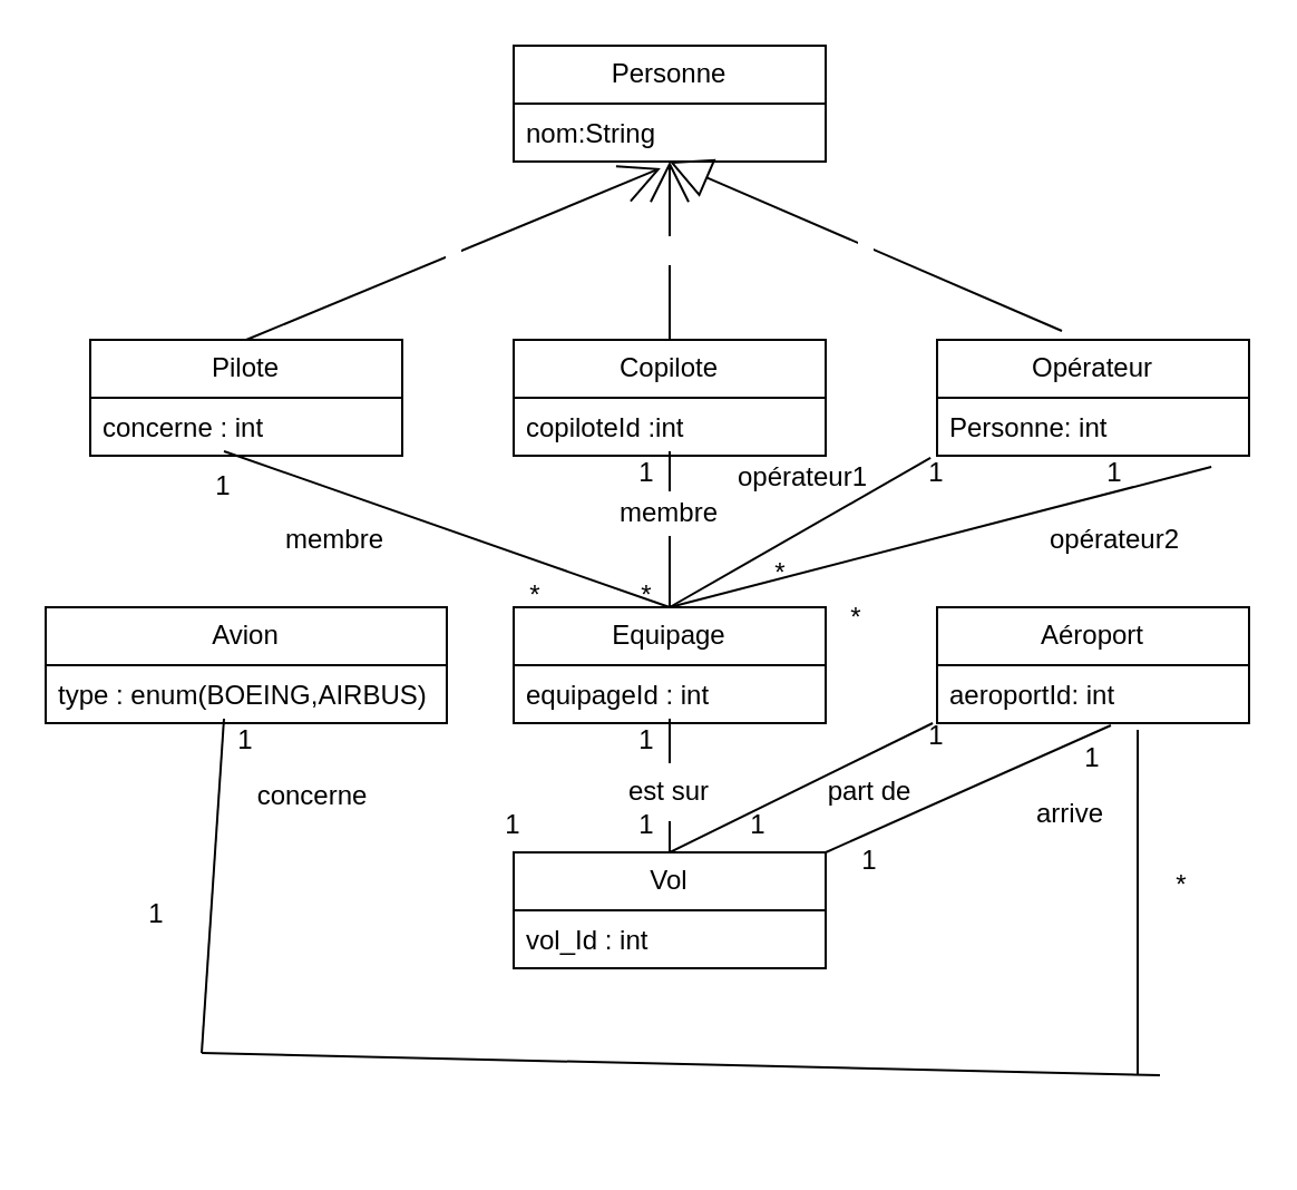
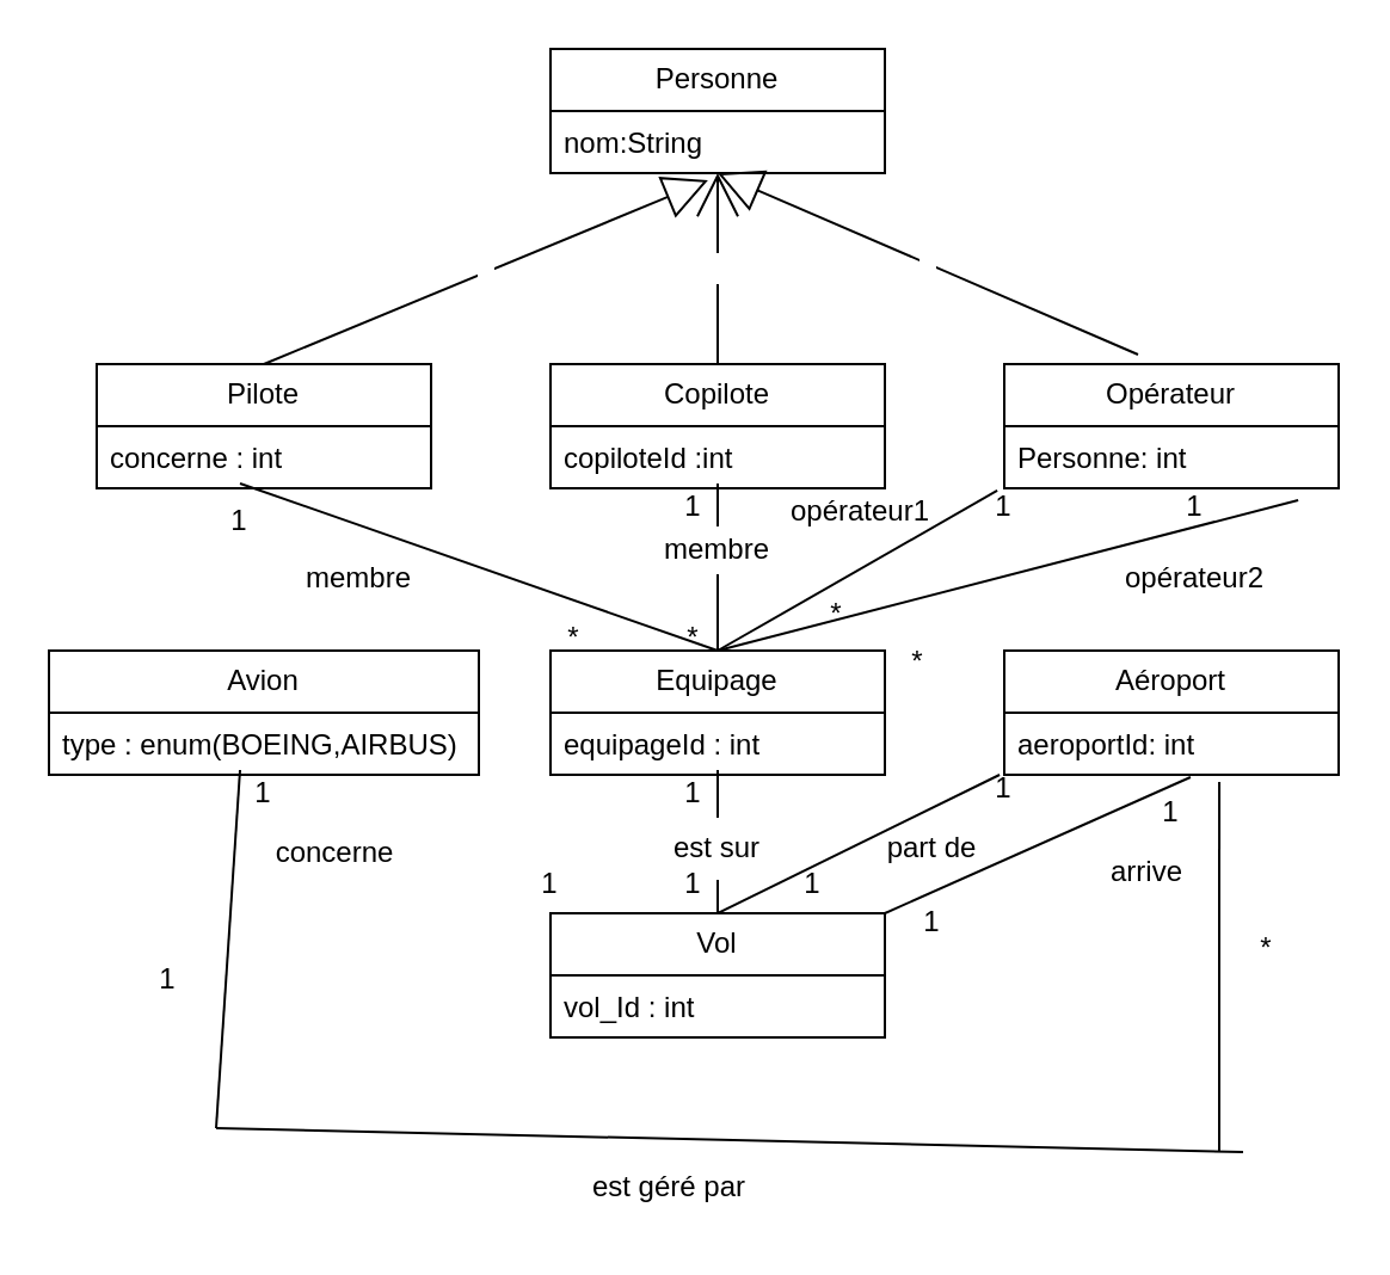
- <mxCell id="23" value="&amp;nbsp;&amp;nbsp; " style="endArrow=open;endSize=16;endFill=0;html=1;rounded=0;exitX=0.5;exitY=0;exitDx=0;exitDy=0;entryX=0.471;entryY=1.115;entryDx=0;entryDy=0;entryPerimeter=0;" edge="1" parent="1" source="4" target="3"><mxGeometry width="160" relative="1" as="geometry"><mxPoint x="140" y="82" as="sourcePoint" /><mxPoint x="300" y="82" as="targetPoint" /></mxGeometry></mxCell>
+ <mxCell id="23" value="&amp;nbsp;&amp;nbsp; " style="endArrow=block;endSize=16;endFill=0;html=1;rounded=0;exitX=0.5;exitY=0;exitDx=0;exitDy=0;entryX=0.471;entryY=1.115;entryDx=0;entryDy=0;entryPerimeter=0;" edge="1" parent="1" source="4" target="3"><mxGeometry width="160" relative="1" as="geometry"><mxPoint x="140" y="82" as="sourcePoint" /><mxPoint x="300" y="82" as="targetPoint" /></mxGeometry></mxCell>
+ <mxCell id="59" value="est géré par" style="text;html=1;strokeColor=none;fillColor=none;align=center;verticalAlign=middle;whiteSpace=wrap;rounded=0;" vertex="1" parent="1"><mxGeometry x="230" y="482" width="100" height="30" as="geometry" /></mxCell>
